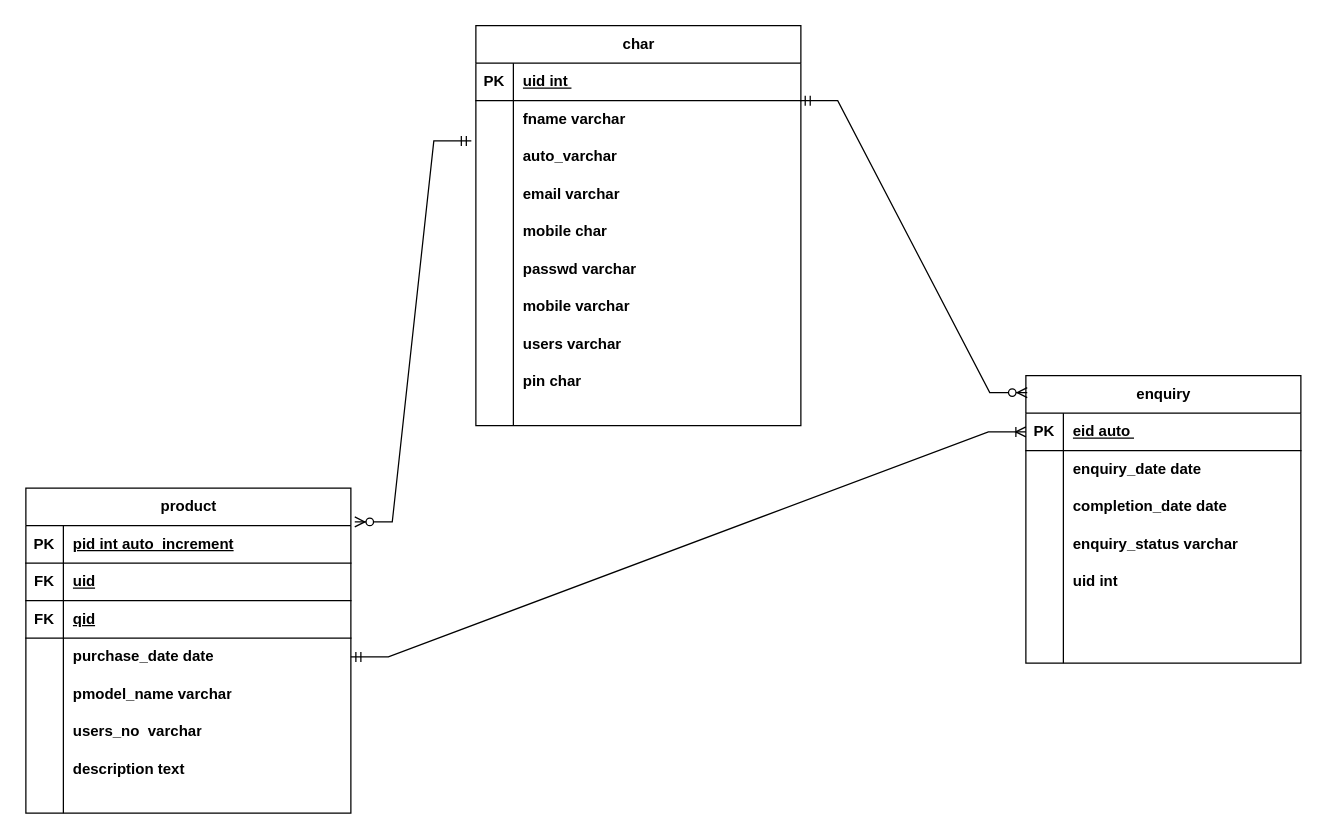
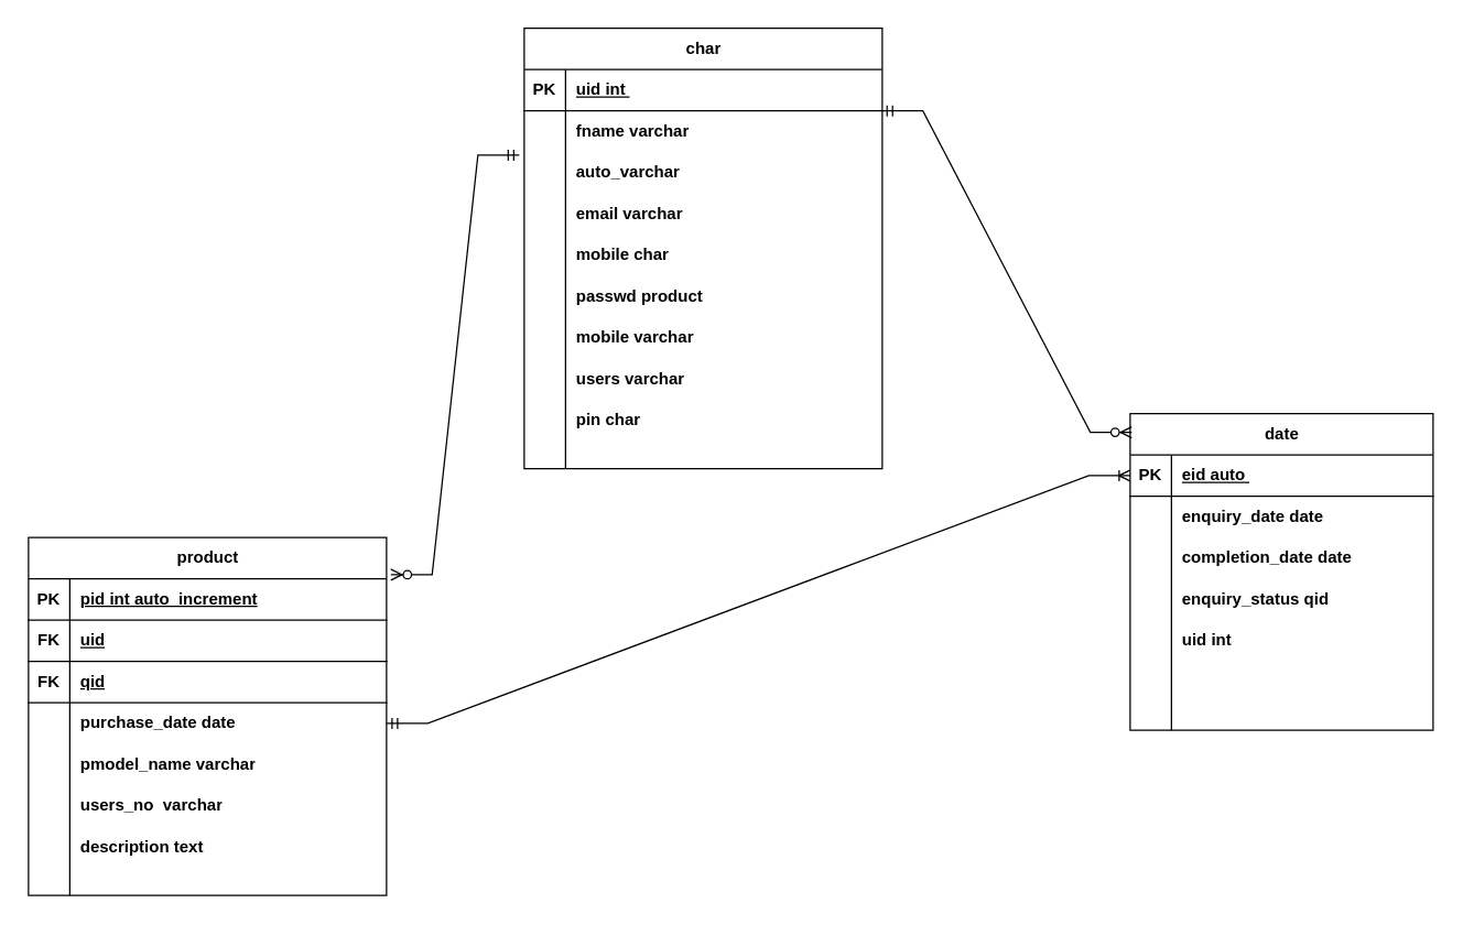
- <mxCell id="67" value="&lt;b&gt;passwd varchar&amp;nbsp;&lt;/b&gt;" style="shape=partialRectangle;connectable=0;fillColor=none;top=0;left=0;bottom=0;right=0;align=left;spacingLeft=6;overflow=hidden;whiteSpace=wrap;html=1;" parent="65" vertex="1"><mxGeometry x="30" width="230" height="30" as="geometry"><mxRectangle width="230" height="30" as="alternateBounds" /></mxGeometry></mxCell>
+ <mxCell id="67" value="&lt;b&gt;passwd product&amp;nbsp;&lt;/b&gt;" style="shape=partialRectangle;connectable=0;fillColor=none;top=0;left=0;bottom=0;right=0;align=left;spacingLeft=6;overflow=hidden;whiteSpace=wrap;html=1;" parent="65" vertex="1"><mxGeometry x="30" width="230" height="30" as="geometry"><mxRectangle width="230" height="30" as="alternateBounds" /></mxGeometry></mxCell>
- <mxCell id="27" value="enquiry" style="shape=table;startSize=30;container=1;collapsible=1;childLayout=tableLayout;fixedRows=1;rowLines=0;fontStyle=1;align=center;resizeLast=1;html=1;" parent="1" vertex="1"><mxGeometry x="820" y="300" width="220" height="230" as="geometry" /></mxCell>
+ <mxCell id="27" value="date" style="shape=table;startSize=30;container=1;collapsible=1;childLayout=tableLayout;fixedRows=1;rowLines=0;fontStyle=1;align=center;resizeLast=1;html=1;" parent="1" vertex="1"><mxGeometry x="820" y="300" width="220" height="230" as="geometry" /></mxCell>
- <mxCell id="39" value="&lt;b&gt;enquiry_status varchar&amp;nbsp;&lt;/b&gt;" style="shape=partialRectangle;connectable=0;fillColor=none;top=0;left=0;bottom=0;right=0;align=left;spacingLeft=6;overflow=hidden;whiteSpace=wrap;html=1;" parent="37" vertex="1"><mxGeometry x="30" width="190" height="30" as="geometry"><mxRectangle width="190" height="30" as="alternateBounds" /></mxGeometry></mxCell>
+ <mxCell id="39" value="&lt;b&gt;enquiry_status qid&amp;nbsp;&lt;/b&gt;" style="shape=partialRectangle;connectable=0;fillColor=none;top=0;left=0;bottom=0;right=0;align=left;spacingLeft=6;overflow=hidden;whiteSpace=wrap;html=1;" parent="37" vertex="1"><mxGeometry x="30" width="190" height="30" as="geometry"><mxRectangle width="190" height="30" as="alternateBounds" /></mxGeometry></mxCell>
